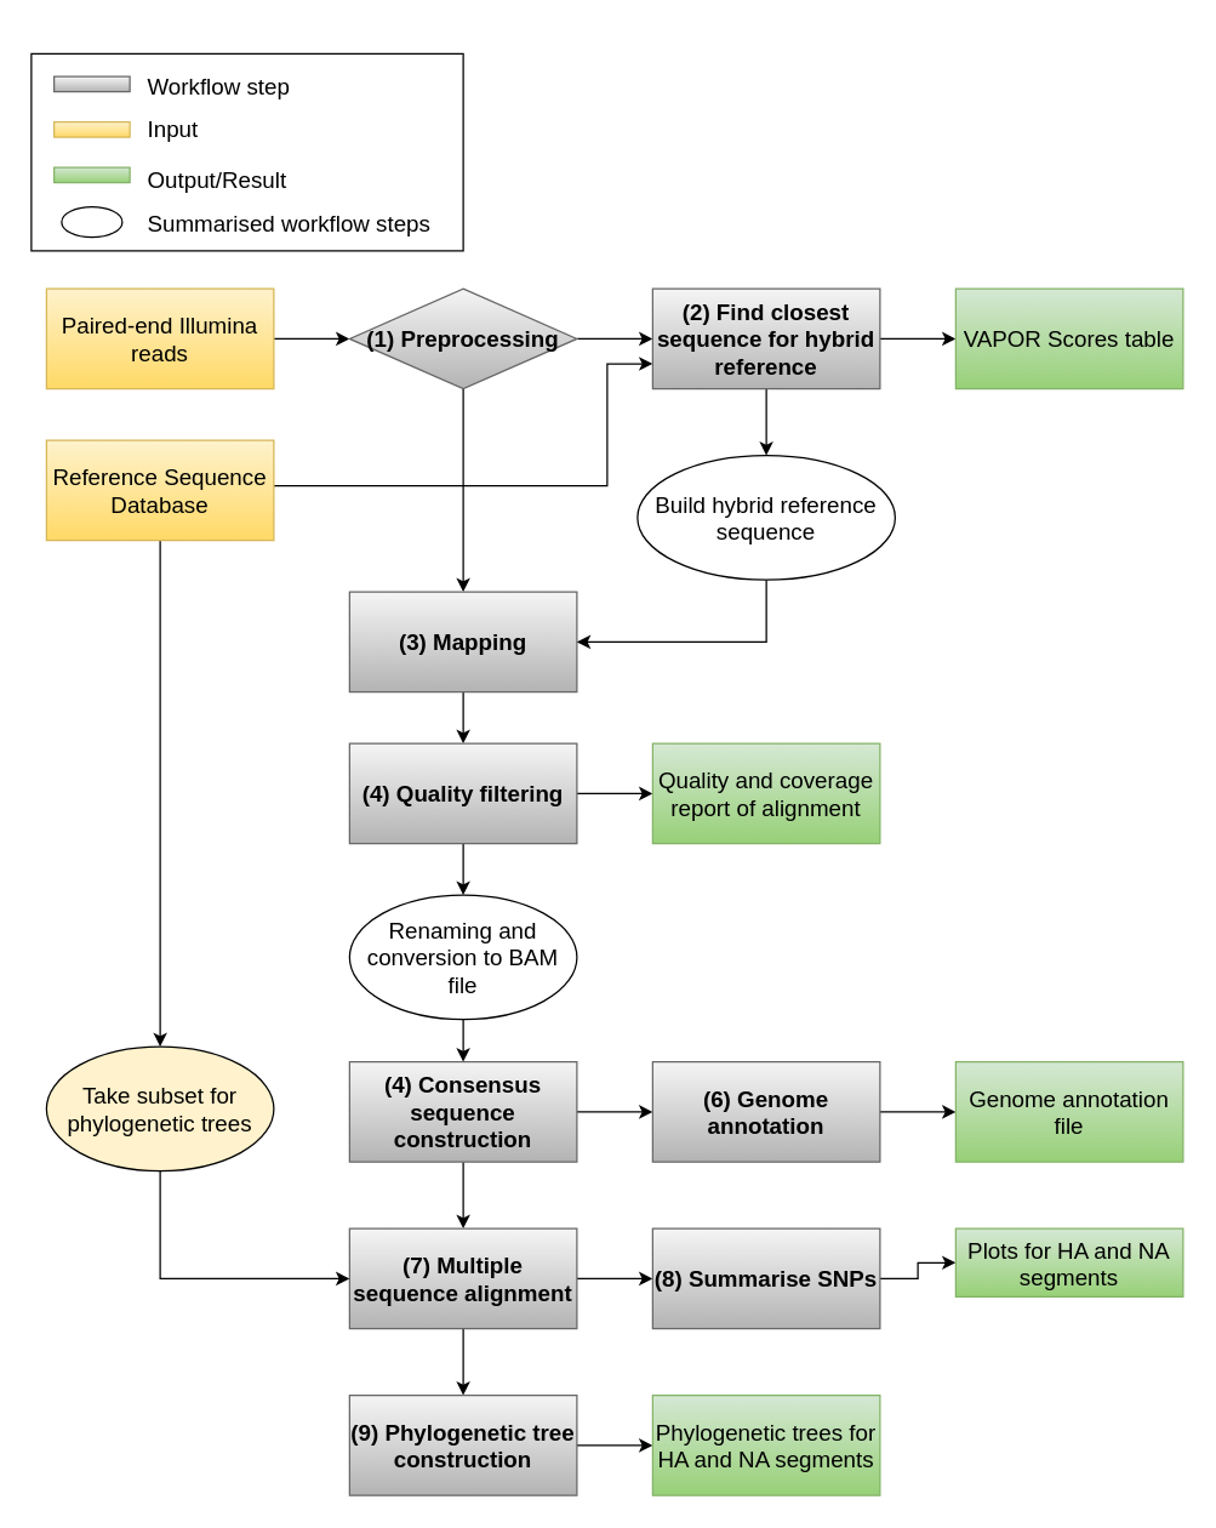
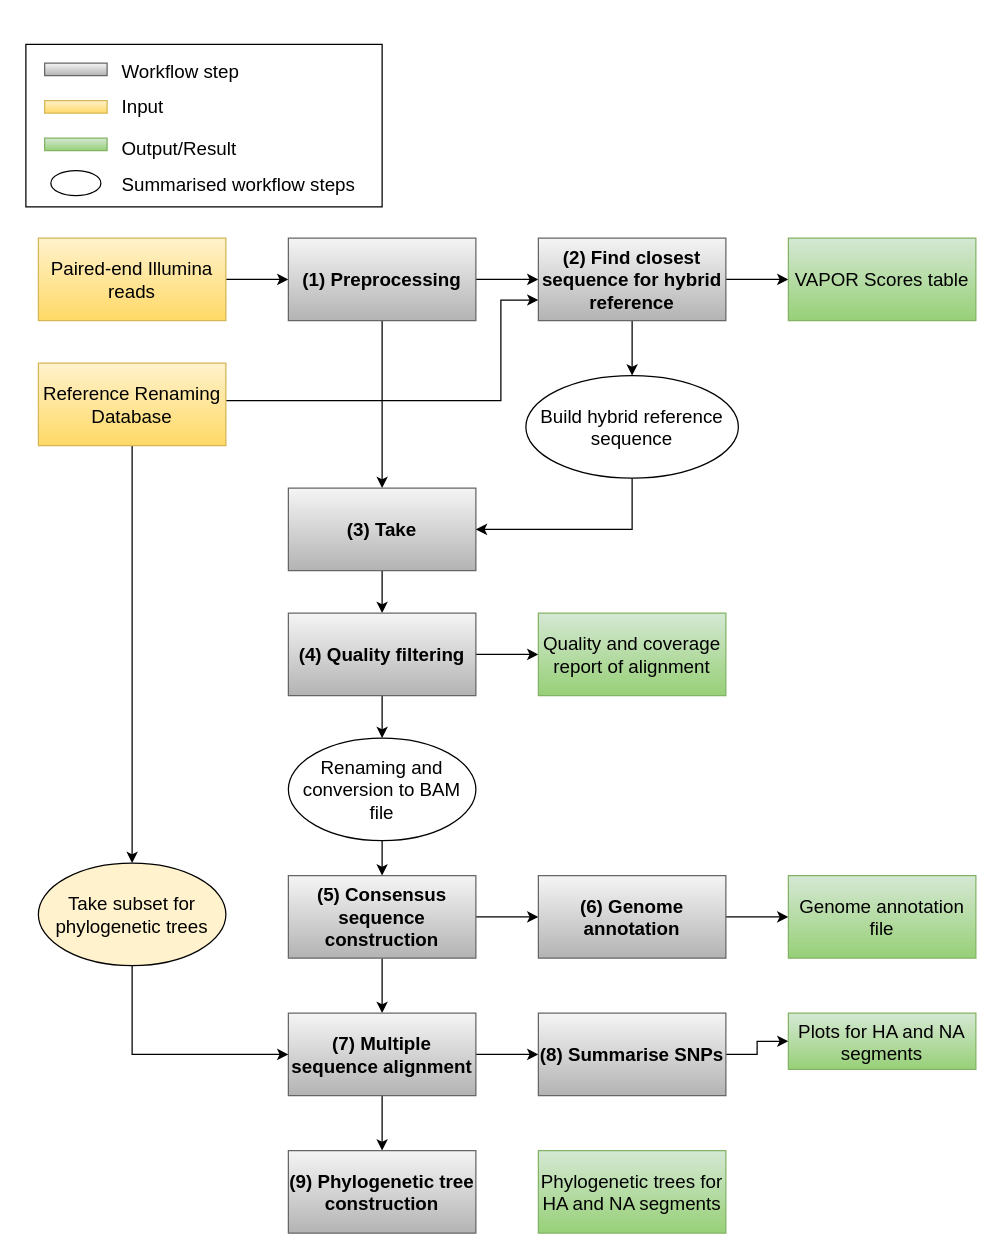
- <mxCell id="9" value="&lt;b style=&quot;font-size: 15px;&quot;&gt;(1) Preprocessing&lt;/b&gt;" style="rhombus;whiteSpace=wrap;html=1;fontSize=15;spacing=2;fillColor=#f5f5f5;gradientColor=#b3b3b3;strokeColor=#666666;" vertex="1" parent="1"><mxGeometry x="230" y="190" width="150" height="66" as="geometry" /></mxCell>
+ <mxCell id="9" value="&lt;b style=&quot;font-size: 15px;&quot;&gt;(1) Preprocessing&lt;/b&gt;" style="rounded=0;whiteSpace=wrap;html=1;fontSize=15;spacing=2;fillColor=#f5f5f5;gradientColor=#b3b3b3;strokeColor=#666666;" vertex="1" parent="1"><mxGeometry x="230" y="190" width="150" height="66" as="geometry" /></mxCell>
- <mxCell id="6" value="Reference Sequence Database" style="rounded=0;whiteSpace=wrap;html=1;fontSize=15;spacing=2;fillColor=#fff2cc;gradientColor=#ffd966;strokeColor=#d6b656;fontStyle=0" vertex="1" parent="1"><mxGeometry x="30" y="290" width="150" height="66" as="geometry" /></mxCell>
+ <mxCell id="6" value="Reference Renaming Database" style="rounded=0;whiteSpace=wrap;html=1;fontSize=15;spacing=2;fillColor=#fff2cc;gradientColor=#ffd966;strokeColor=#d6b656;fontStyle=0" vertex="1" parent="1"><mxGeometry x="30" y="290" width="150" height="66" as="geometry" /></mxCell>
- <mxCell id="15" value="&lt;b style=&quot;font-size: 15px;&quot;&gt;(3) Mapping&lt;/b&gt;" style="rounded=0;whiteSpace=wrap;html=1;fontSize=15;spacing=2;fillColor=#f5f5f5;gradientColor=#b3b3b3;strokeColor=#666666;" vertex="1" parent="1"><mxGeometry x="230" y="390" width="150" height="66" as="geometry" /></mxCell>
+ <mxCell id="15" value="&lt;b style=&quot;font-size: 15px;&quot;&gt;(3) Take&lt;/b&gt;" style="rounded=0;whiteSpace=wrap;html=1;fontSize=15;spacing=2;fillColor=#f5f5f5;gradientColor=#b3b3b3;strokeColor=#666666;" vertex="1" parent="1"><mxGeometry x="230" y="390" width="150" height="66" as="geometry" /></mxCell>
- <mxCell id="23" value="&lt;b style=&quot;font-size: 15px;&quot;&gt;(4) Consensus sequence construction&lt;/b&gt;" style="rounded=0;whiteSpace=wrap;html=1;fontSize=15;spacing=2;fillColor=#f5f5f5;gradientColor=#b3b3b3;strokeColor=#666666;" vertex="1" parent="1"><mxGeometry x="230" y="700" width="150" height="66" as="geometry" /></mxCell>
+ <mxCell id="23" value="&lt;b style=&quot;font-size: 15px;&quot;&gt;(5) Consensus sequence construction&lt;/b&gt;" style="rounded=0;whiteSpace=wrap;html=1;fontSize=15;spacing=2;fillColor=#f5f5f5;gradientColor=#b3b3b3;strokeColor=#666666;" vertex="1" parent="1"><mxGeometry x="230" y="700" width="150" height="66" as="geometry" /></mxCell>
- <mxCell id="37" value="" style="edgeStyle=orthogonalEdgeStyle;rounded=0;orthogonalLoop=1;jettySize=auto;html=1;fontSize=15;" edge="1" parent="1" source="38" target="39"><mxGeometry relative="1" as="geometry" /></mxCell>
